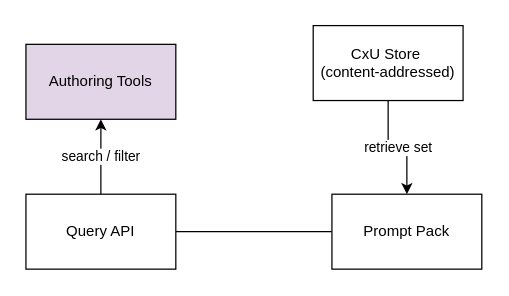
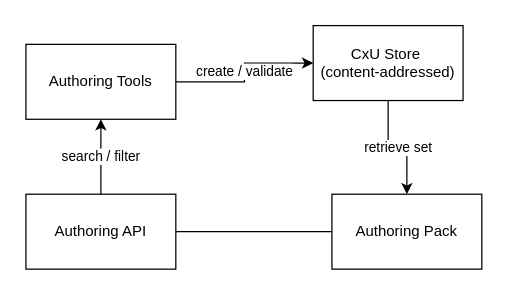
+ <mxCell id="2" value="create / validate" style="edgeStyle=orthogonalEdgeStyle;rounded=0;orthogonalLoop=1;jettySize=auto;html=1;entryX=0;entryY=0.5;entryDx=0;entryDy=0;" edge="1" parent="1" source="3" target="5"><mxGeometry relative="1" as="geometry" /></mxCell>
- <mxCell id="3" value="Authoring Tools" style="rounded=0;whiteSpace=wrap;html=1;fillColor=#e1d5e7;" vertex="1" parent="1"><mxGeometry x="20" y="35" width="120" height="60" as="geometry" /></mxCell>
+ <mxCell id="3" value="Authoring Tools" style="rounded=0;whiteSpace=wrap;html=1;" vertex="1" parent="1"><mxGeometry x="20" y="35" width="120" height="60" as="geometry" /></mxCell>
- <mxCell id="9" value="Query API" style="rounded=0;whiteSpace=wrap;html=1;" vertex="1" parent="1"><mxGeometry x="20" y="155" width="120" height="60" as="geometry" /></mxCell>
+ <mxCell id="9" value="Authoring API" style="rounded=0;whiteSpace=wrap;html=1;" vertex="1" parent="1"><mxGeometry x="20" y="155" width="120" height="60" as="geometry" /></mxCell>
- <mxCell id="7" value="Prompt Pack" style="rounded=0;whiteSpace=wrap;html=1;" vertex="1" parent="1"><mxGeometry x="265" y="155" width="120" height="60" as="geometry" /></mxCell>
+ <mxCell id="7" value="Authoring Pack" style="rounded=0;whiteSpace=wrap;html=1;" vertex="1" parent="1"><mxGeometry x="265" y="155" width="120" height="60" as="geometry" /></mxCell>
